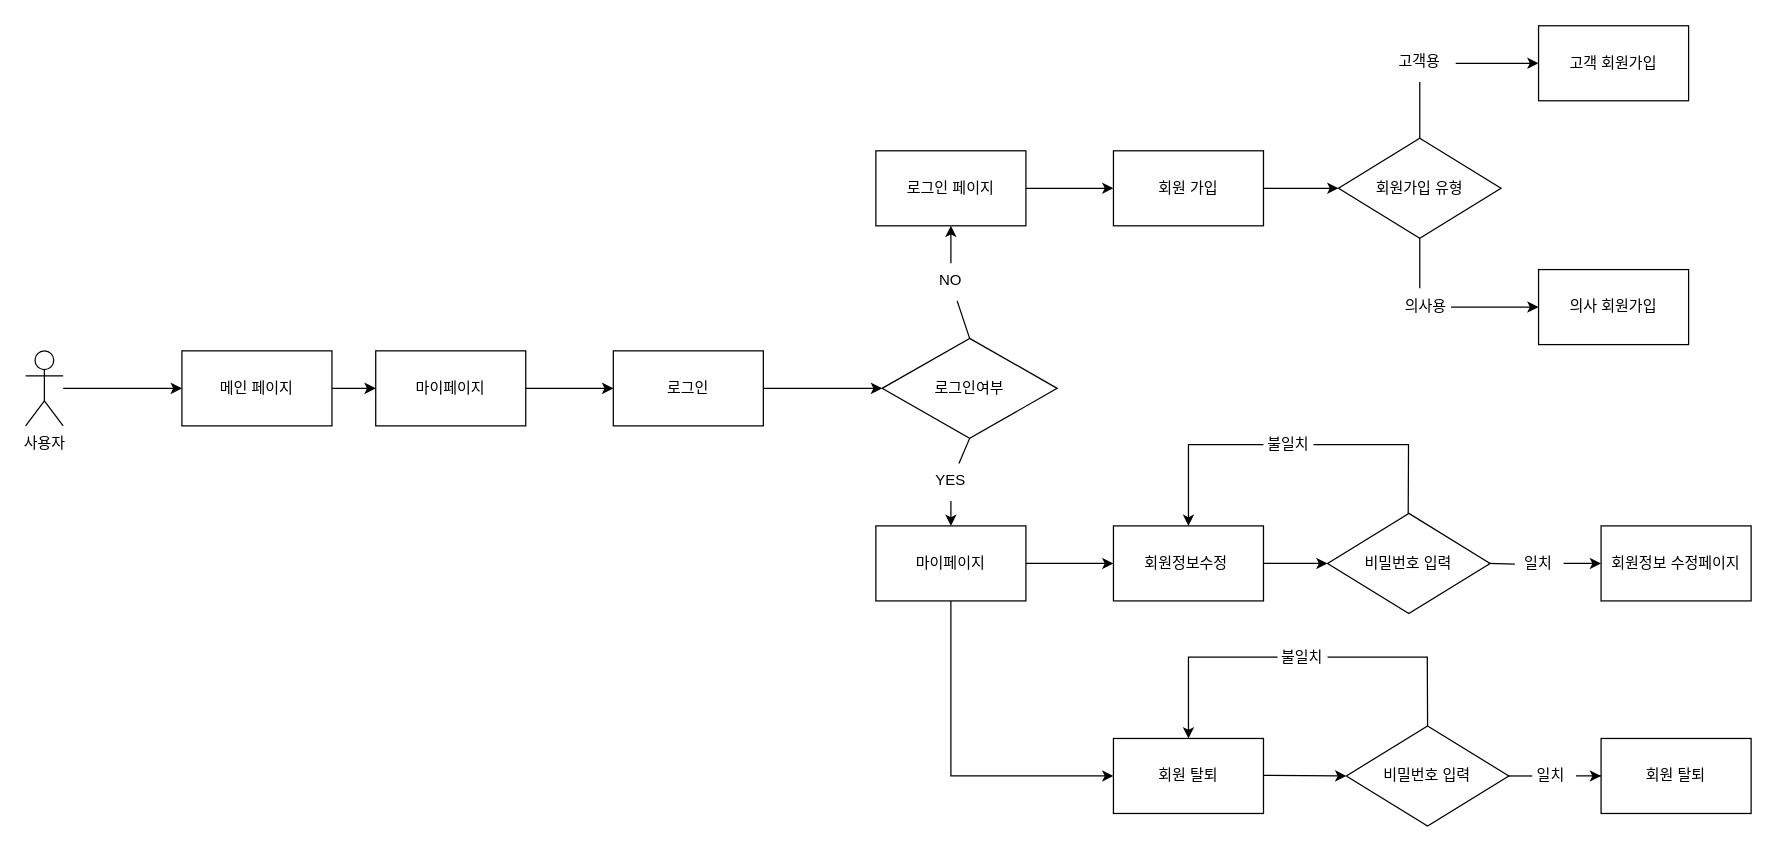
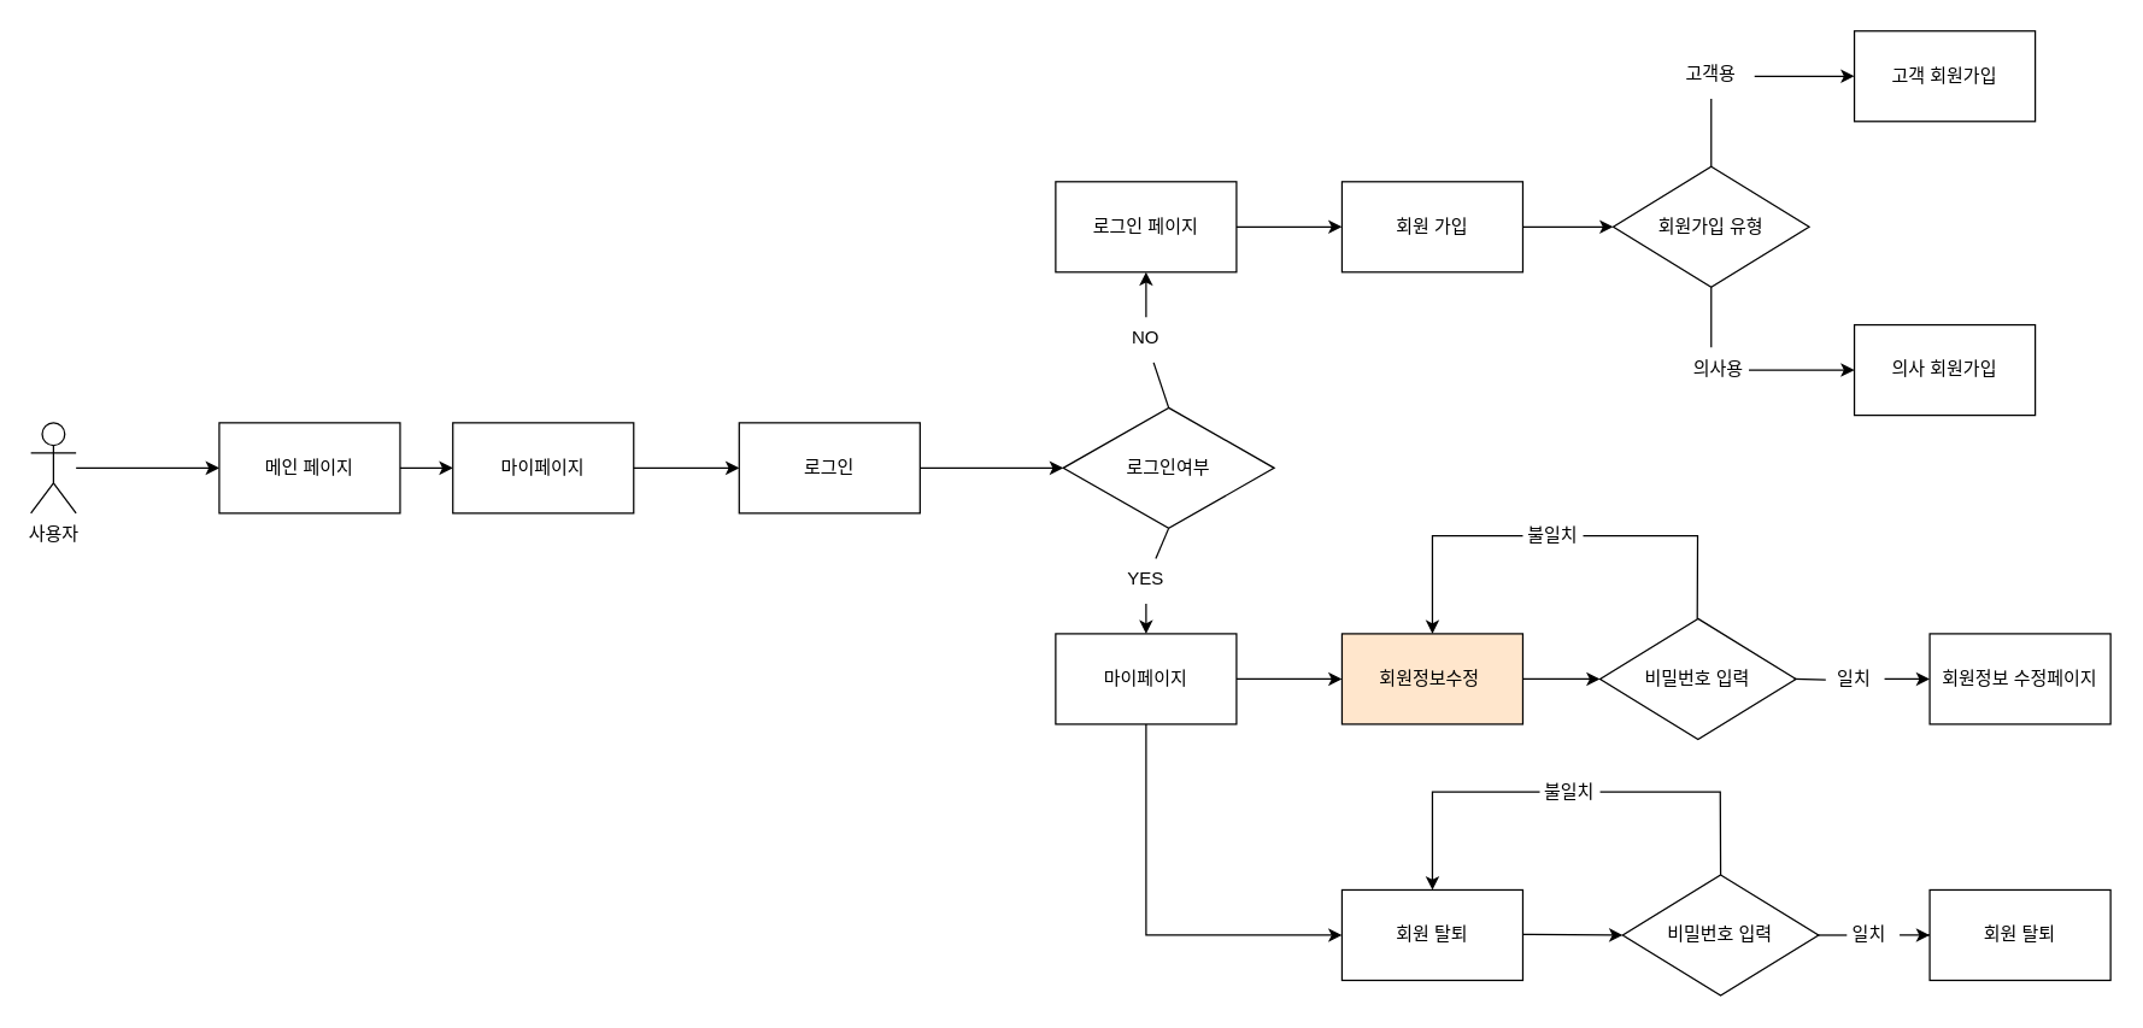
- <mxCell id="22" value="회원정보수정&amp;nbsp;" style="rounded=0;whiteSpace=wrap;html=1;" parent="1" vertex="1"><mxGeometry x="890" y="420" width="120" height="60" as="geometry" /></mxCell>
+ <mxCell id="22" value="회원정보수정&amp;nbsp;" style="rounded=0;whiteSpace=wrap;html=1;fillColor=#ffe6cc;" parent="1" vertex="1"><mxGeometry x="890" y="420" width="120" height="60" as="geometry" /></mxCell>
